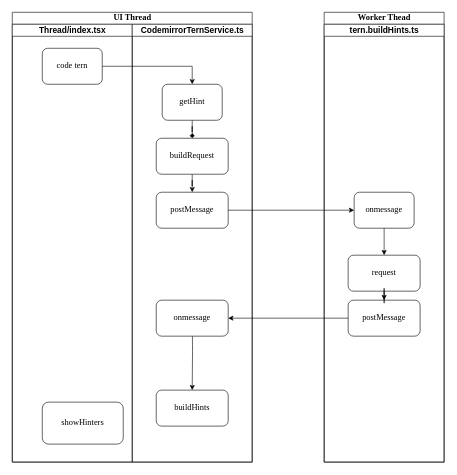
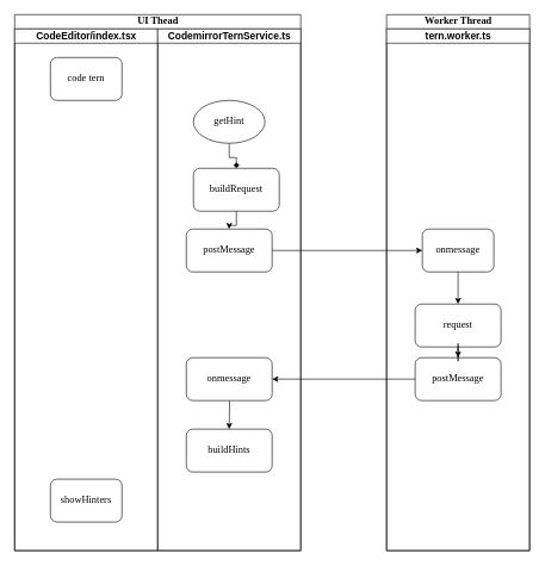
- <mxCell id="2" value="UI Thread" style="swimlane;html=1;childLayout=stackLayout;startSize=20;rounded=0;shadow=0;labelBackgroundColor=none;strokeWidth=1;fontFamily=Verdana;fontSize=14;align=center;" parent="1" vertex="1"><mxGeometry x="20" y="20" width="400" height="750" as="geometry" /></mxCell>
+ <mxCell id="2" value="UI Thead" style="swimlane;html=1;childLayout=stackLayout;startSize=20;rounded=0;shadow=0;labelBackgroundColor=none;strokeWidth=1;fontFamily=Verdana;fontSize=14;align=center;" parent="1" vertex="1"><mxGeometry x="20" y="20" width="400" height="750" as="geometry" /></mxCell>
- <mxCell id="16" value="Worker Thead" style="swimlane;html=1;childLayout=stackLayout;startSize=20;rounded=0;shadow=0;labelBackgroundColor=none;strokeWidth=1;fontFamily=Verdana;fontSize=14;align=center;" vertex="1" parent="1"><mxGeometry x="540" y="20" width="200" height="750" as="geometry" /></mxCell>
+ <mxCell id="16" value="Worker Thread" style="swimlane;html=1;childLayout=stackLayout;startSize=20;rounded=0;shadow=0;labelBackgroundColor=none;strokeWidth=1;fontFamily=Verdana;fontSize=14;align=center;" vertex="1" parent="1"><mxGeometry x="540" y="20" width="200" height="750" as="geometry" /></mxCell>
- <mxCell id="3" value="Thread/index.tsx" style="swimlane;html=1;startSize=20;fontSize=14;" parent="2" vertex="1"><mxGeometry y="20" width="200" height="730" as="geometry" /></mxCell>
+ <mxCell id="3" value="CodeEditor/index.tsx" style="swimlane;html=1;startSize=20;fontSize=14;" parent="2" vertex="1"><mxGeometry y="20" width="200" height="730" as="geometry" /></mxCell>
- <mxCell id="17" value="tern.buildHints.ts" style="swimlane;html=1;startSize=20;fontSize=14;" vertex="1" parent="16"><mxGeometry y="20" width="200" height="730" as="geometry" /></mxCell>
+ <mxCell id="17" value="tern.worker.ts" style="swimlane;html=1;startSize=20;fontSize=14;" vertex="1" parent="16"><mxGeometry y="20" width="200" height="730" as="geometry" /></mxCell>
- <mxCell id="15" style="edgeStyle=orthogonalEdgeStyle;rounded=0;orthogonalLoop=1;jettySize=auto;html=1;entryX=0.5;entryY=0;entryDx=0;entryDy=0;" edge="1" parent="2" source="4" target="8"><mxGeometry relative="1" as="geometry" /></mxCell>
- <mxCell id="8" value="getHint" style="rounded=1;whiteSpace=wrap;html=1;shadow=0;labelBackgroundColor=none;strokeWidth=1;fontFamily=Verdana;fontSize=14;align=center;" parent="6" vertex="1"><mxGeometry x="50" y="100" width="100" height="60" as="geometry" /></mxCell>
+ <mxCell id="8" value="getHint" style="ellipse;whiteSpace=wrap;html=1;shadow=0;labelBackgroundColor=none;strokeWidth=1;fontFamily=Verdana;fontSize=14;align=center;" parent="6" vertex="1"><mxGeometry x="50" y="100" width="100" height="60" as="geometry" /></mxCell>
- <mxCell id="10" value="buildRequest" style="whiteSpace=wrap;html=1;fontSize=14;fontFamily=Verdana;rounded=1;shadow=0;labelBackgroundColor=none;strokeWidth=1;" vertex="1" parent="6"><mxGeometry x="40" y="190" width="120" height="60" as="geometry" /></mxCell>
+ <mxCell id="10" value="buildRequest" style="whiteSpace=wrap;html=1;fontSize=14;fontFamily=Verdana;rounded=1;shadow=0;labelBackgroundColor=none;strokeWidth=1;" vertex="1" parent="6"><mxGeometry x="50" y="195" width="120" height="60" as="geometry" /></mxCell>
- <mxCell id="14" value="buildHints" style="whiteSpace=wrap;html=1;fontSize=14;fontFamily=Verdana;rounded=1;shadow=0;labelBackgroundColor=none;strokeWidth=1;" vertex="1" parent="6"><mxGeometry x="40" y="610" width="120" height="60" as="geometry" /></mxCell>
+ <mxCell id="14" value="buildHints" style="whiteSpace=wrap;html=1;fontSize=14;fontFamily=Verdana;rounded=1;shadow=0;labelBackgroundColor=none;strokeWidth=1;" vertex="1" parent="6"><mxGeometry x="40" y="560" width="120" height="60" as="geometry" /></mxCell>
- <mxCell id="5" value="showHinters" style="rounded=1;whiteSpace=wrap;html=1;shadow=0;labelBackgroundColor=none;strokeWidth=1;fontFamily=Verdana;fontSize=14;align=center;" parent="3" vertex="1"><mxGeometry x="50" y="630" width="135" height="70" as="geometry" /></mxCell>
+ <mxCell id="5" value="showHinters" style="rounded=1;whiteSpace=wrap;html=1;shadow=0;labelBackgroundColor=none;strokeWidth=1;fontFamily=Verdana;fontSize=14;align=center;" parent="3" vertex="1"><mxGeometry x="50" y="630" width="100" height="60" as="geometry" /></mxCell>
